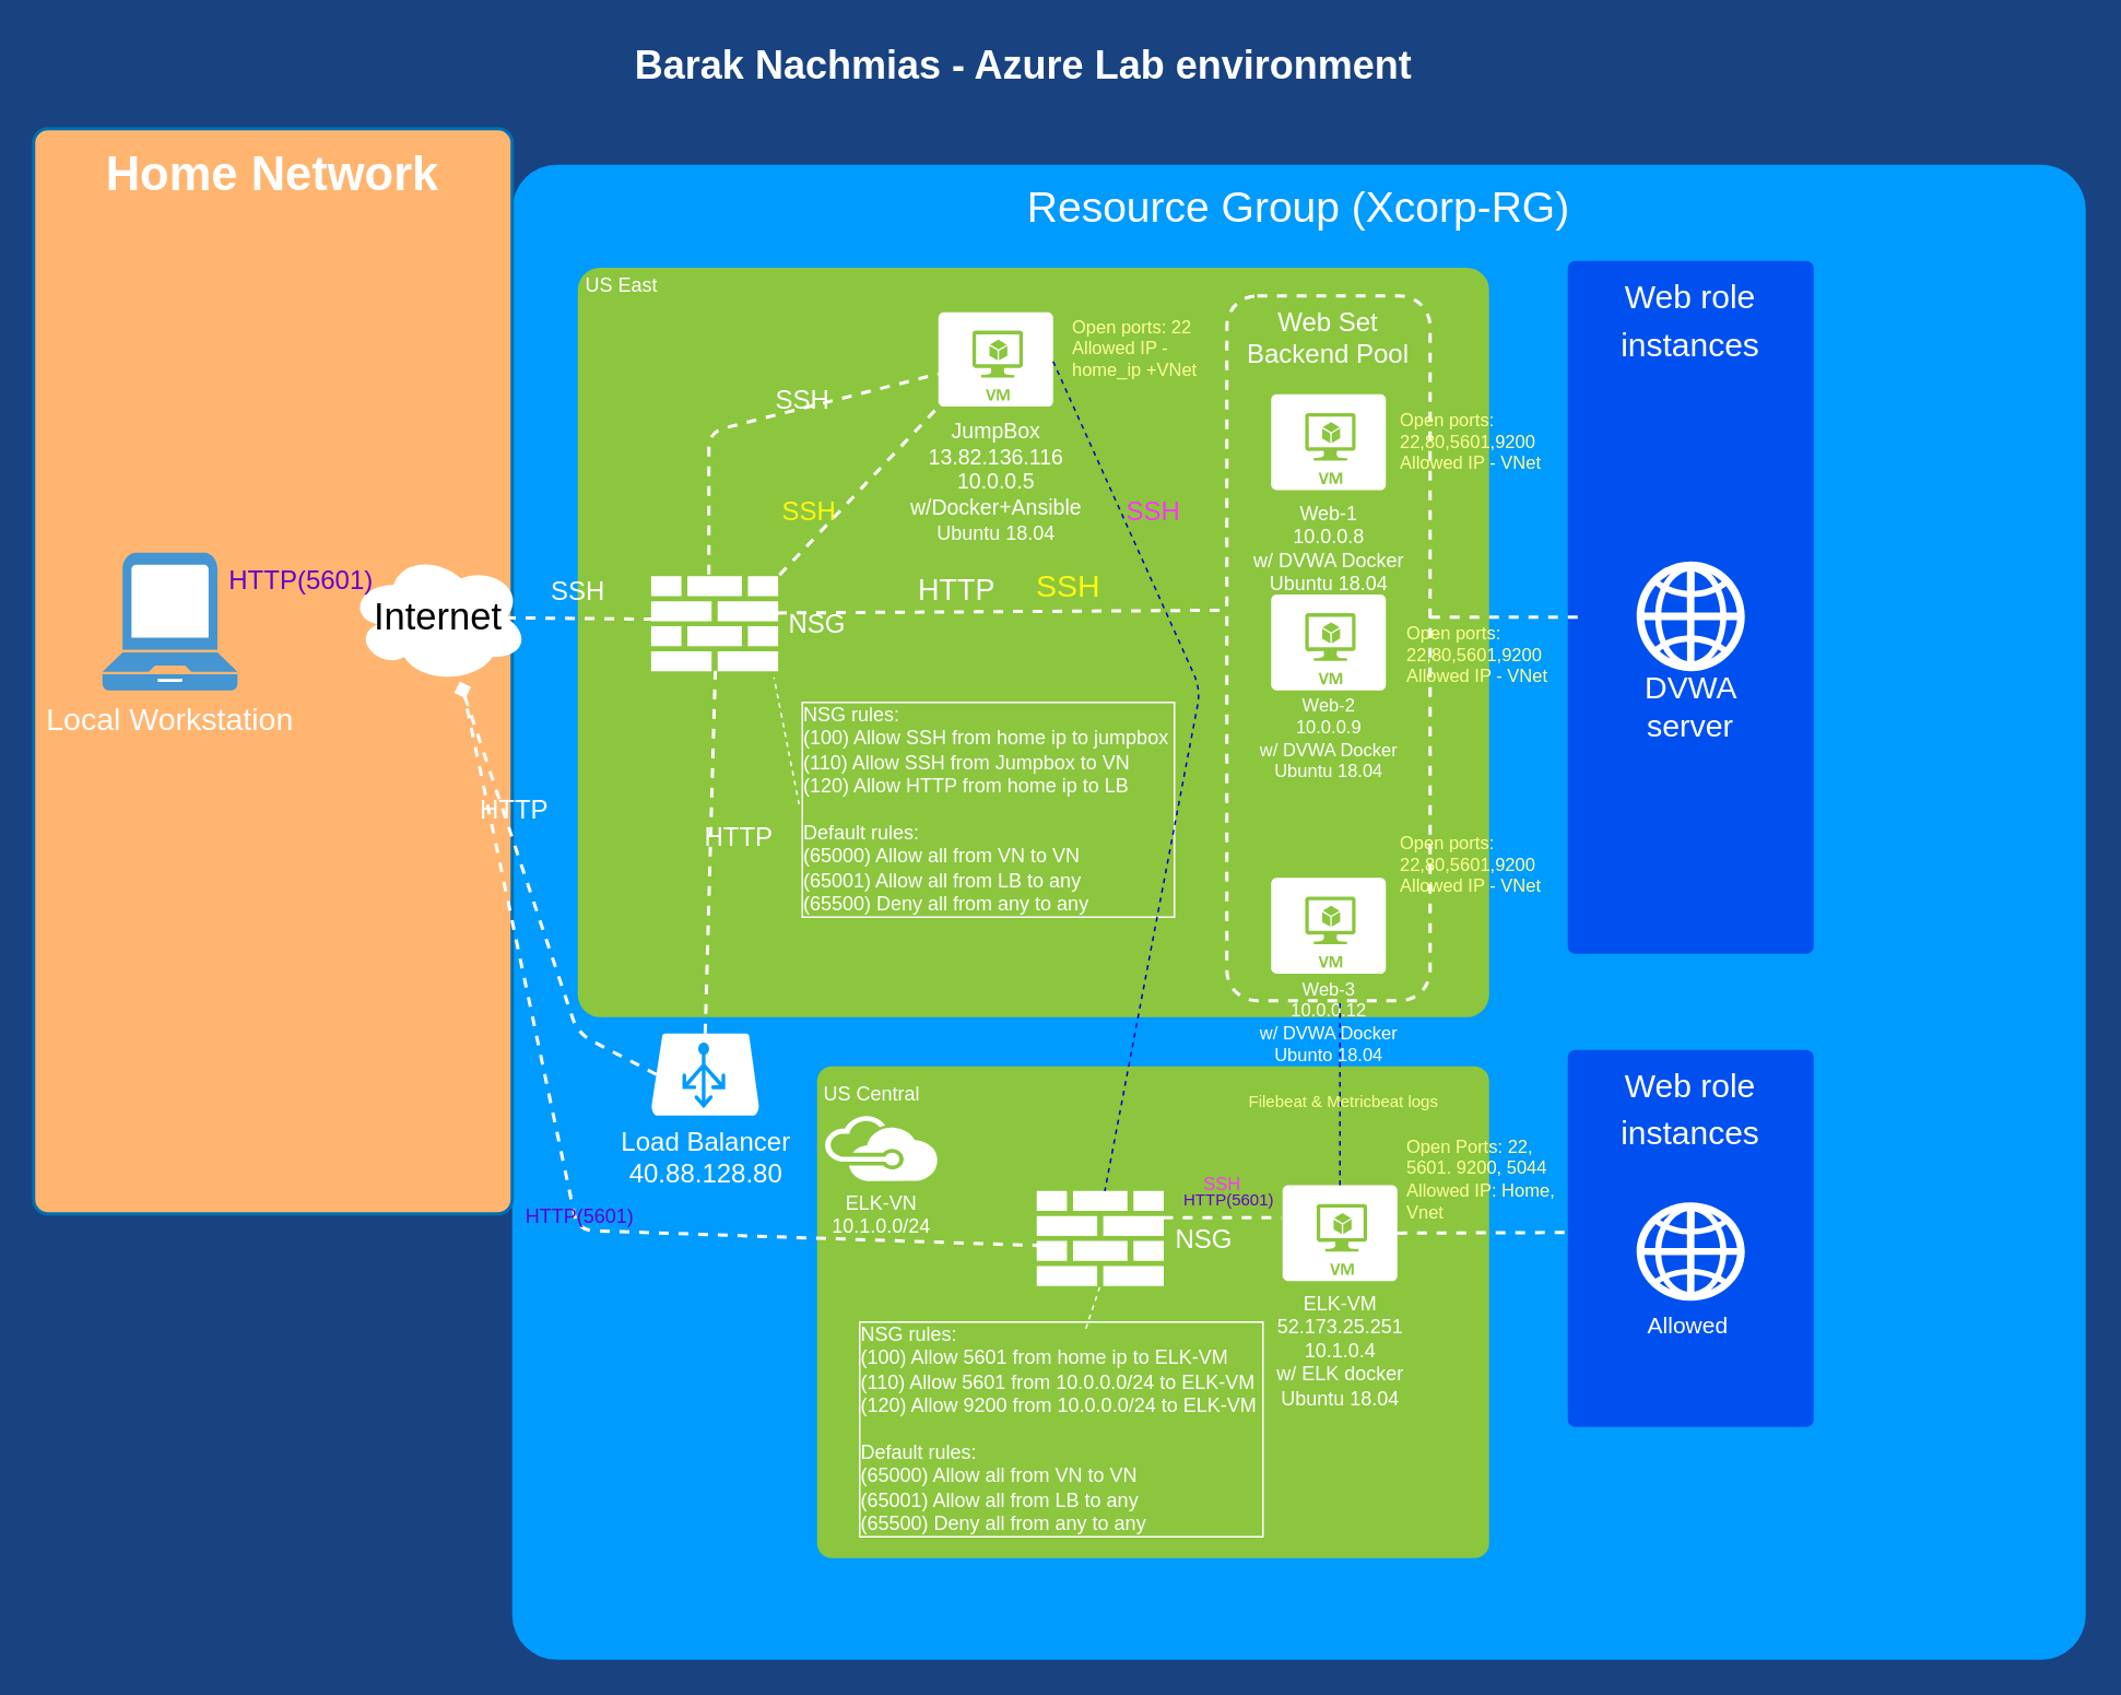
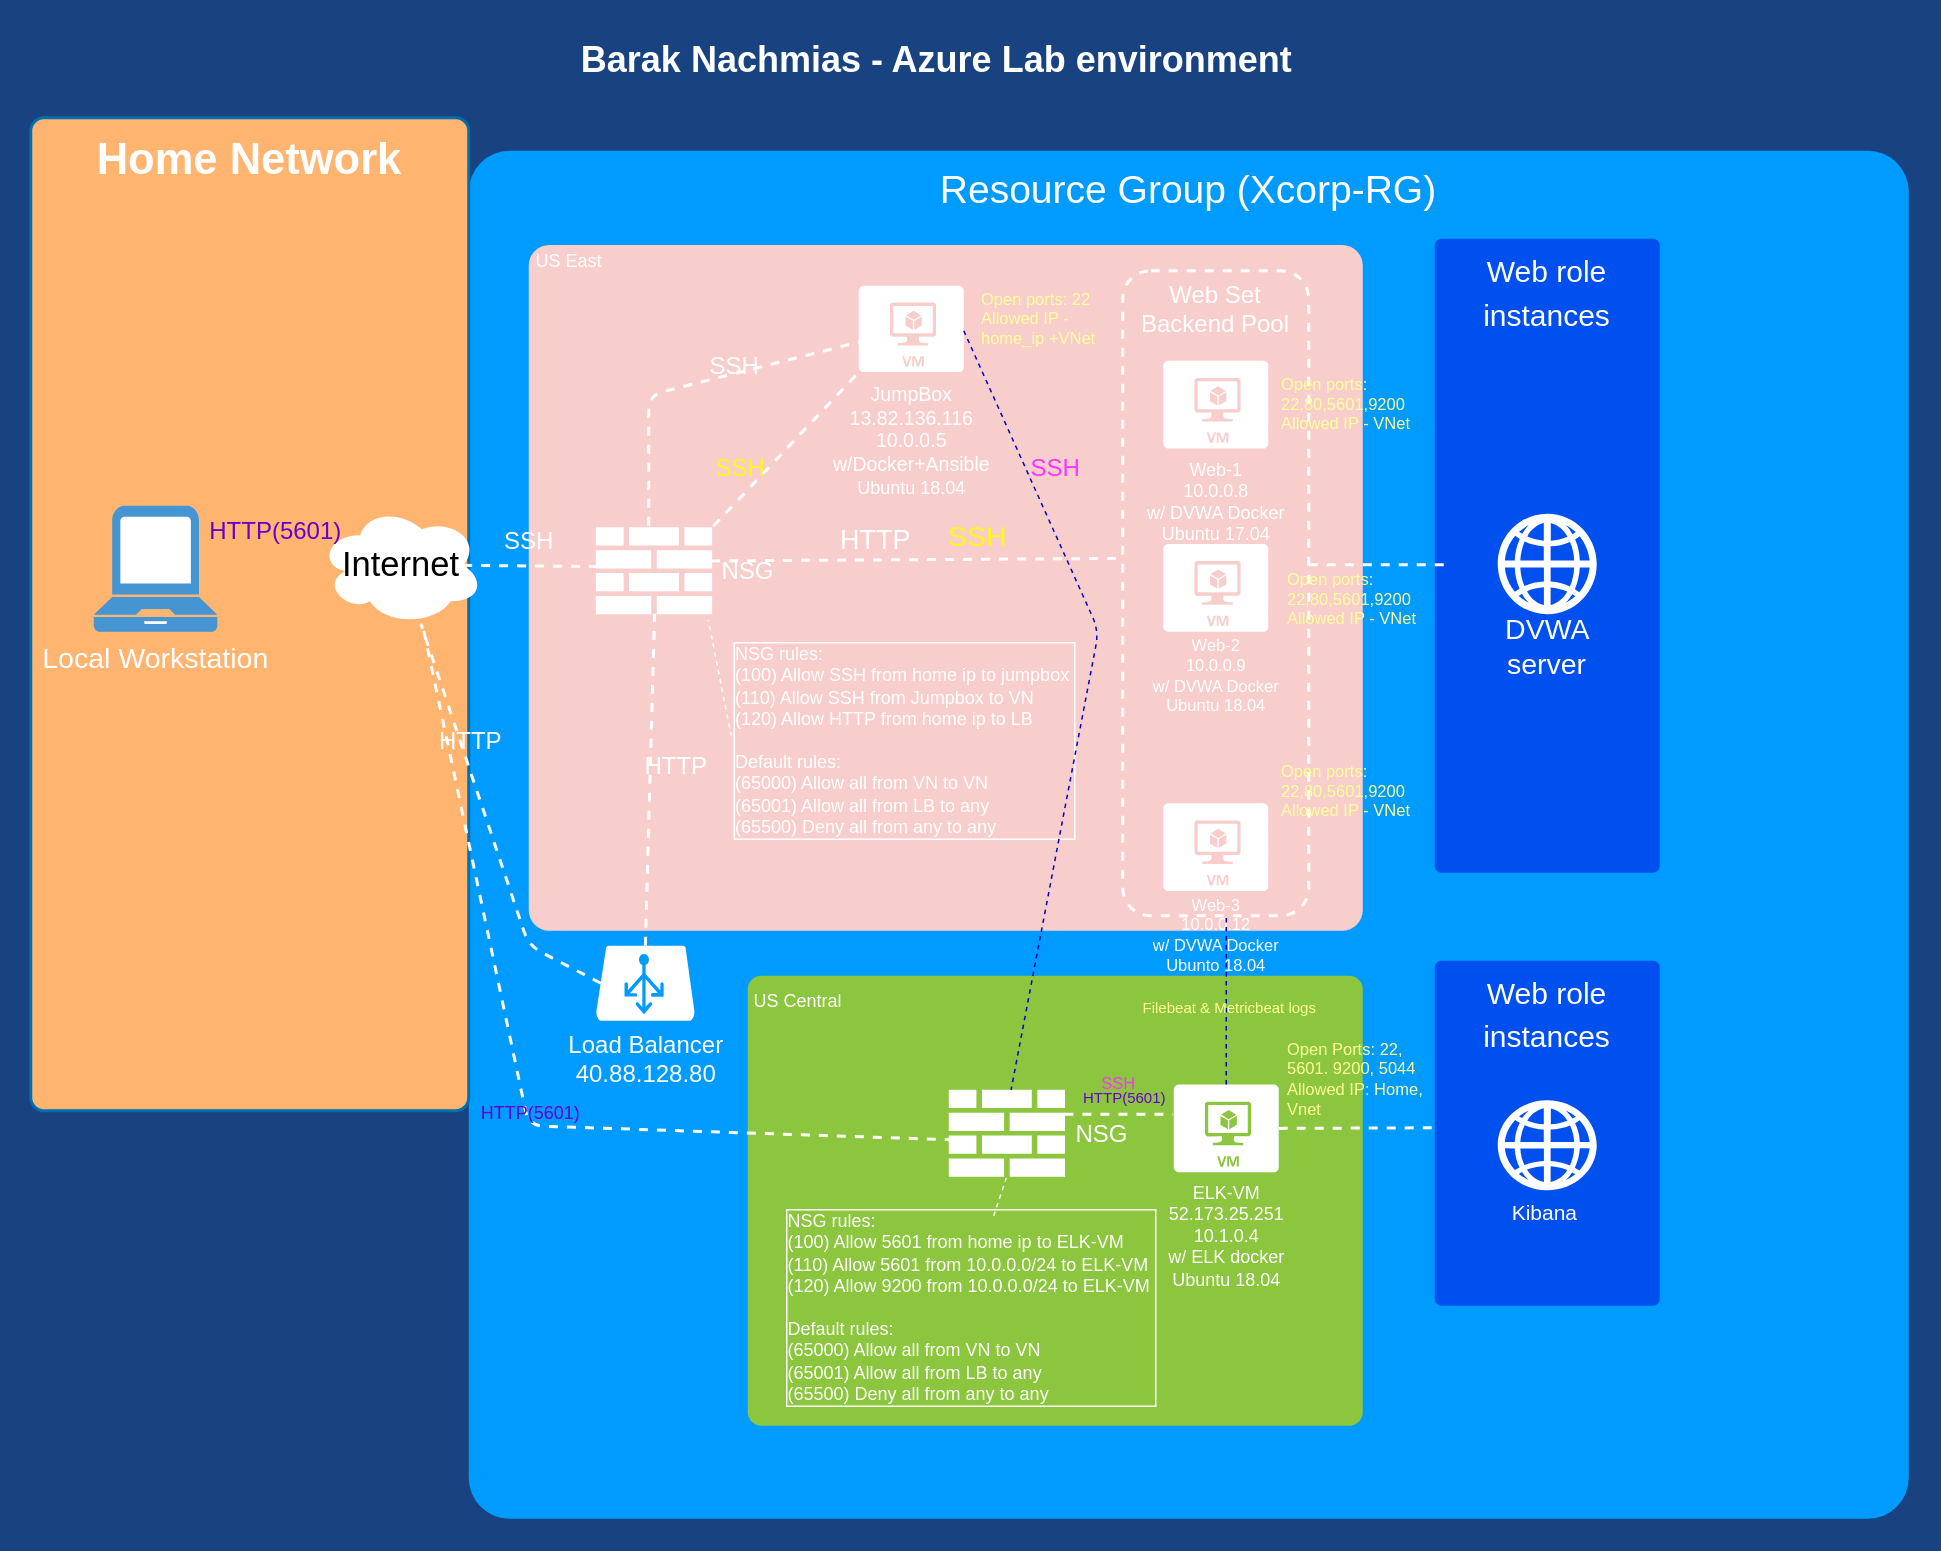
- <mxCell id="19" value="&lt;font color=&quot;#ffffff&quot; style=&quot;font-size: 12px ; line-height: 70%&quot;&gt;Web-1&lt;br style=&quot;font-size: 12px&quot;&gt;10.0.0.8&lt;br style=&quot;font-size: 12px&quot;&gt;w/ DVWA Docker&lt;br&gt;Ubuntu 18.04&lt;br style=&quot;font-size: 12px&quot;&gt;&lt;/font&gt;" style="verticalLabelPosition=bottom;html=1;verticalAlign=top;strokeColor=none;fillColor=#FFFFFF;shape=mxgraph.azure.virtual_machine;rounded=1;shadow=0;fontSize=12;fontColor=#000000;align=center;spacingTop=0;" parent="1" vertex="1"><mxGeometry x="775" y="240" width="70" height="58.5" as="geometry" /></mxCell>
+ <mxCell id="19" value="&lt;font color=&quot;#ffffff&quot; style=&quot;font-size: 12px ; line-height: 70%&quot;&gt;Web-1&lt;br style=&quot;font-size: 12px&quot;&gt;10.0.0.8&lt;br style=&quot;font-size: 12px&quot;&gt;w/ DVWA Docker&lt;br&gt;Ubuntu 17.04&lt;br style=&quot;font-size: 12px&quot;&gt;&lt;/font&gt;" style="verticalLabelPosition=bottom;html=1;verticalAlign=top;strokeColor=none;fillColor=#FFFFFF;shape=mxgraph.azure.virtual_machine;rounded=1;shadow=0;fontSize=12;fontColor=#000000;align=center;spacingTop=0;" parent="1" vertex="1"><mxGeometry x="775" y="240" width="70" height="58.5" as="geometry" /></mxCell>
- <mxCell id="4" value="US East" style="rounded=1;whiteSpace=wrap;html=1;shadow=0;strokeWidth=2;fillColor=#8BC63E;fontSize=12;align=right;strokeColor=none;arcSize=3;labelPosition=left;verticalLabelPosition=top;verticalAlign=bottom;spacingTop=-24;fontColor=#FFFFFF;spacing=-18;spacingRight=-31;" parent="1" vertex="1"><mxGeometry x="352" y="162.75" width="556" height="457.25" as="geometry" /></mxCell>
+ <mxCell id="4" value="US East" style="rounded=1;whiteSpace=wrap;html=1;shadow=0;strokeWidth=2;fillColor=#f8cecc;fontSize=12;align=right;strokeColor=none;arcSize=3;labelPosition=left;verticalLabelPosition=top;verticalAlign=bottom;spacingTop=-24;fontColor=#FFFFFF;spacing=-18;spacingRight=-31;" parent="1" vertex="1"><mxGeometry x="352" y="162.75" width="556" height="457.25" as="geometry" /></mxCell>
- <mxCell id="20" value="" style="endArrow=diamond;dashed=1;html=1;strokeColor=#FFFFFF;strokeWidth=2;fontSize=16;fontColor=#FFFFFF;exitX=0.05;exitY=0.5;exitDx=0;exitDy=0;exitPerimeter=0;" parent="1" source="16" target="28" edge="1"><mxGeometry width="50" height="50" relative="1" as="geometry"><mxPoint x="432" y="512" as="sourcePoint" /><mxPoint x="482" y="462" as="targetPoint" /><Array as="points"><mxPoint x="352" y="630" /></Array></mxGeometry></mxCell>
+ <mxCell id="20" value="" style="endArrow=none;dashed=1;html=1;strokeColor=#FFFFFF;strokeWidth=2;fontSize=16;fontColor=#FFFFFF;exitX=0.05;exitY=0.5;exitDx=0;exitDy=0;exitPerimeter=0;" parent="1" source="16" target="28" edge="1"><mxGeometry width="50" height="50" relative="1" as="geometry"><mxPoint x="432" y="512" as="sourcePoint" /><mxPoint x="482" y="462" as="targetPoint" /><Array as="points"><mxPoint x="352" y="630" /></Array></mxGeometry></mxCell>
- <mxCell id="37" value="ELK-VN&lt;br&gt;10.1.0.0/24" style="shadow=0;dashed=0;html=1;strokeColor=none;fillColor=#FFFFFF;labelPosition=center;verticalLabelPosition=bottom;verticalAlign=top;shape=mxgraph.office.clouds.azure;rounded=1;fontSize=12;fontColor=#FFFFFF;align=center;" parent="1" vertex="1"><mxGeometry x="502" y="680" width="70" height="40" as="geometry" /></mxCell>
- <mxCell id="42" value="Allowed&amp;nbsp;" style="shadow=0;dashed=0;html=1;strokeColor=none;shape=mxgraph.mscae.enterprise.web;fillColor=#FFFFFF;rounded=1;fontSize=14;fontColor=#FFFFFF;align=center;verticalAlign=top;labelPosition=center;verticalLabelPosition=bottom;" parent="1" vertex="1"><mxGeometry x="998" y="733" width="66" height="60" as="geometry" /></mxCell>
+ <mxCell id="42" value="Kibana&amp;nbsp;" style="shadow=0;dashed=0;html=1;strokeColor=none;shape=mxgraph.mscae.enterprise.web;fillColor=#FFFFFF;rounded=1;fontSize=14;fontColor=#FFFFFF;align=center;verticalAlign=top;labelPosition=center;verticalLabelPosition=bottom;" parent="1" vertex="1"><mxGeometry x="998" y="733" width="66" height="60" as="geometry" /></mxCell>
